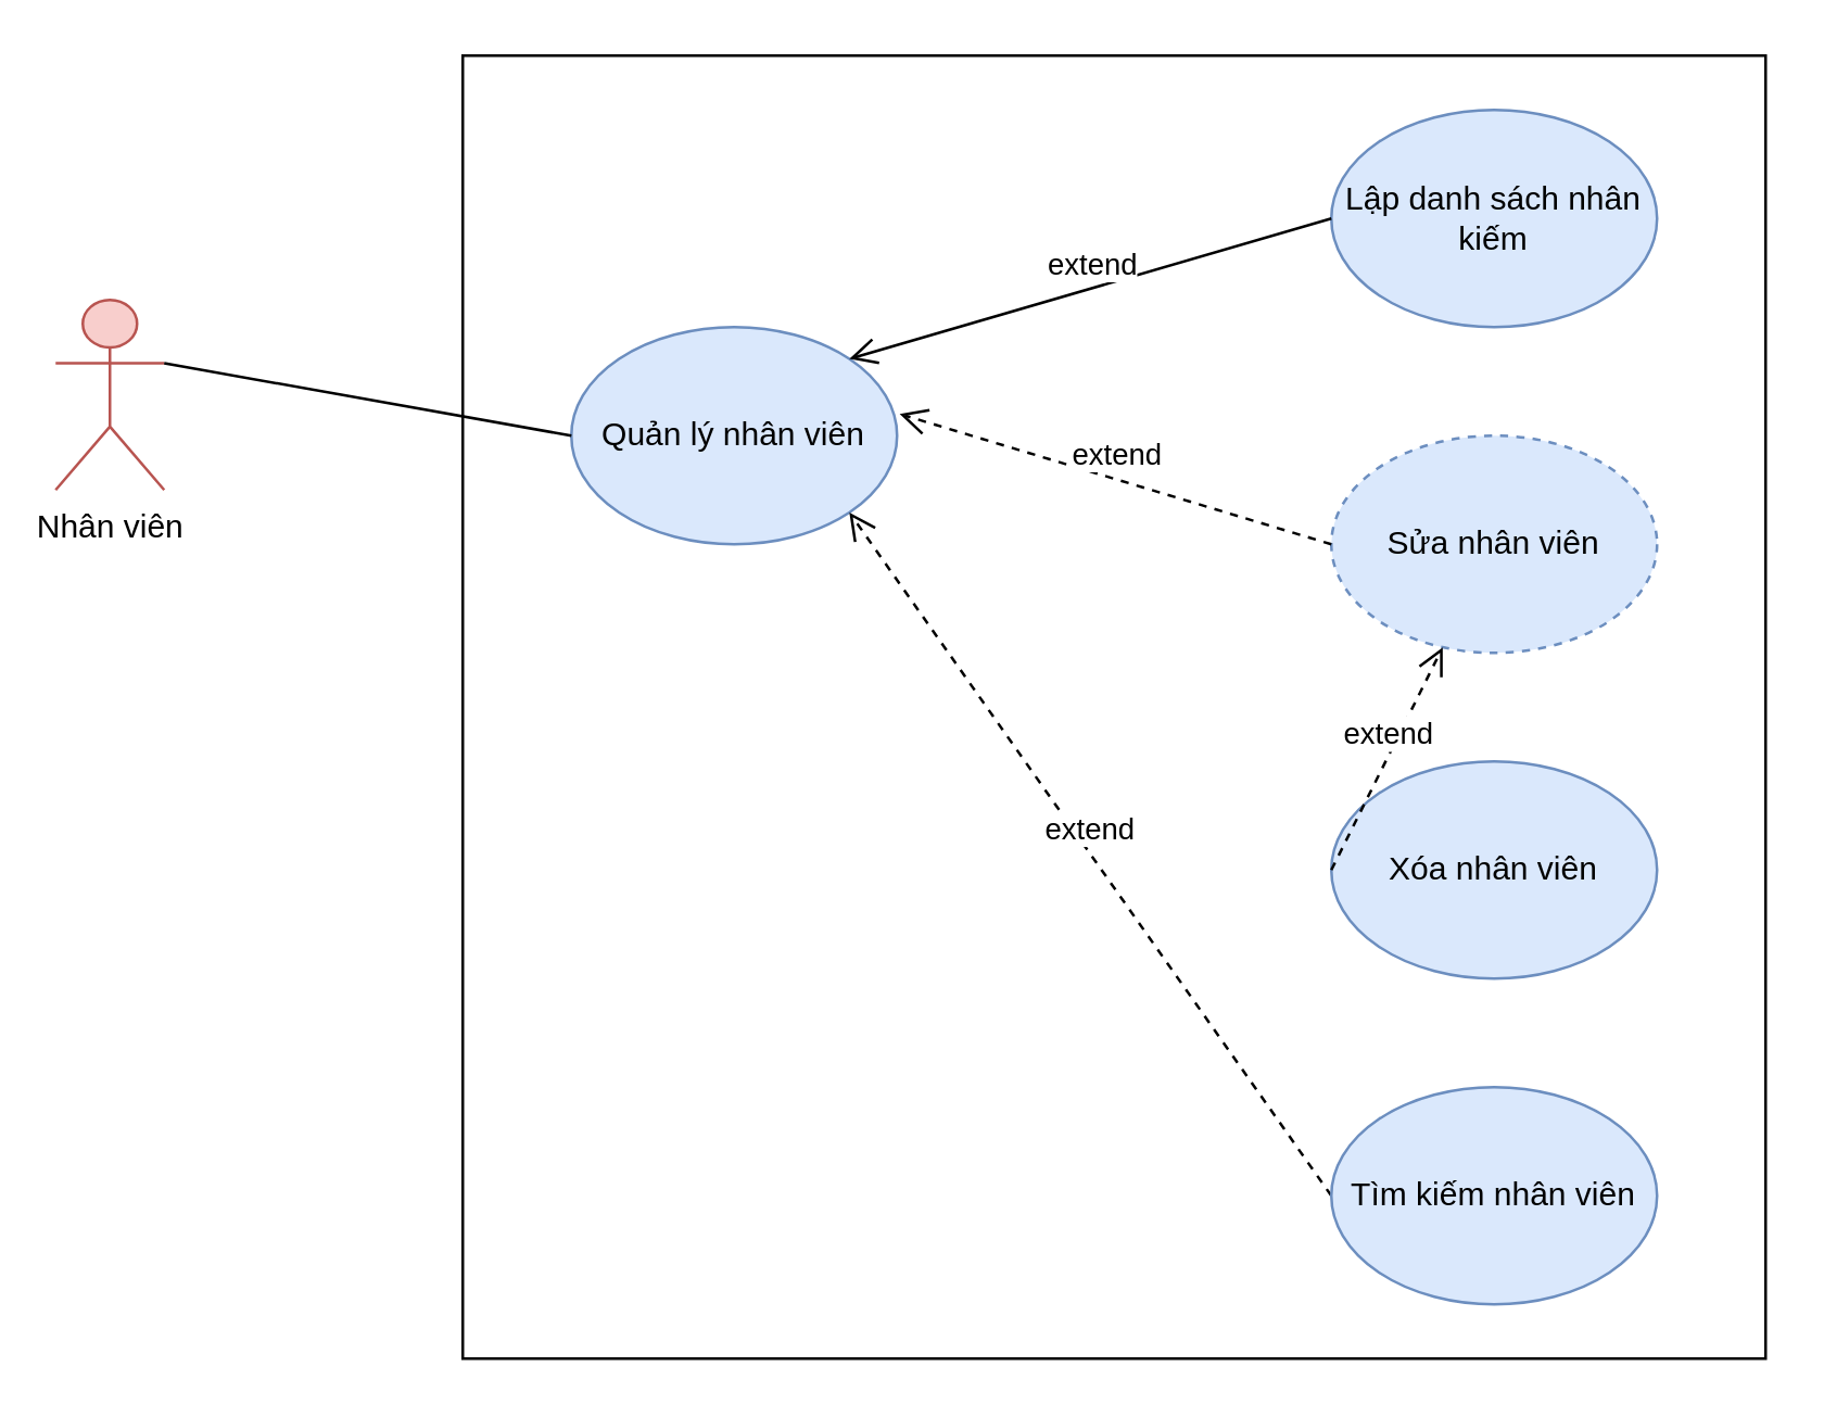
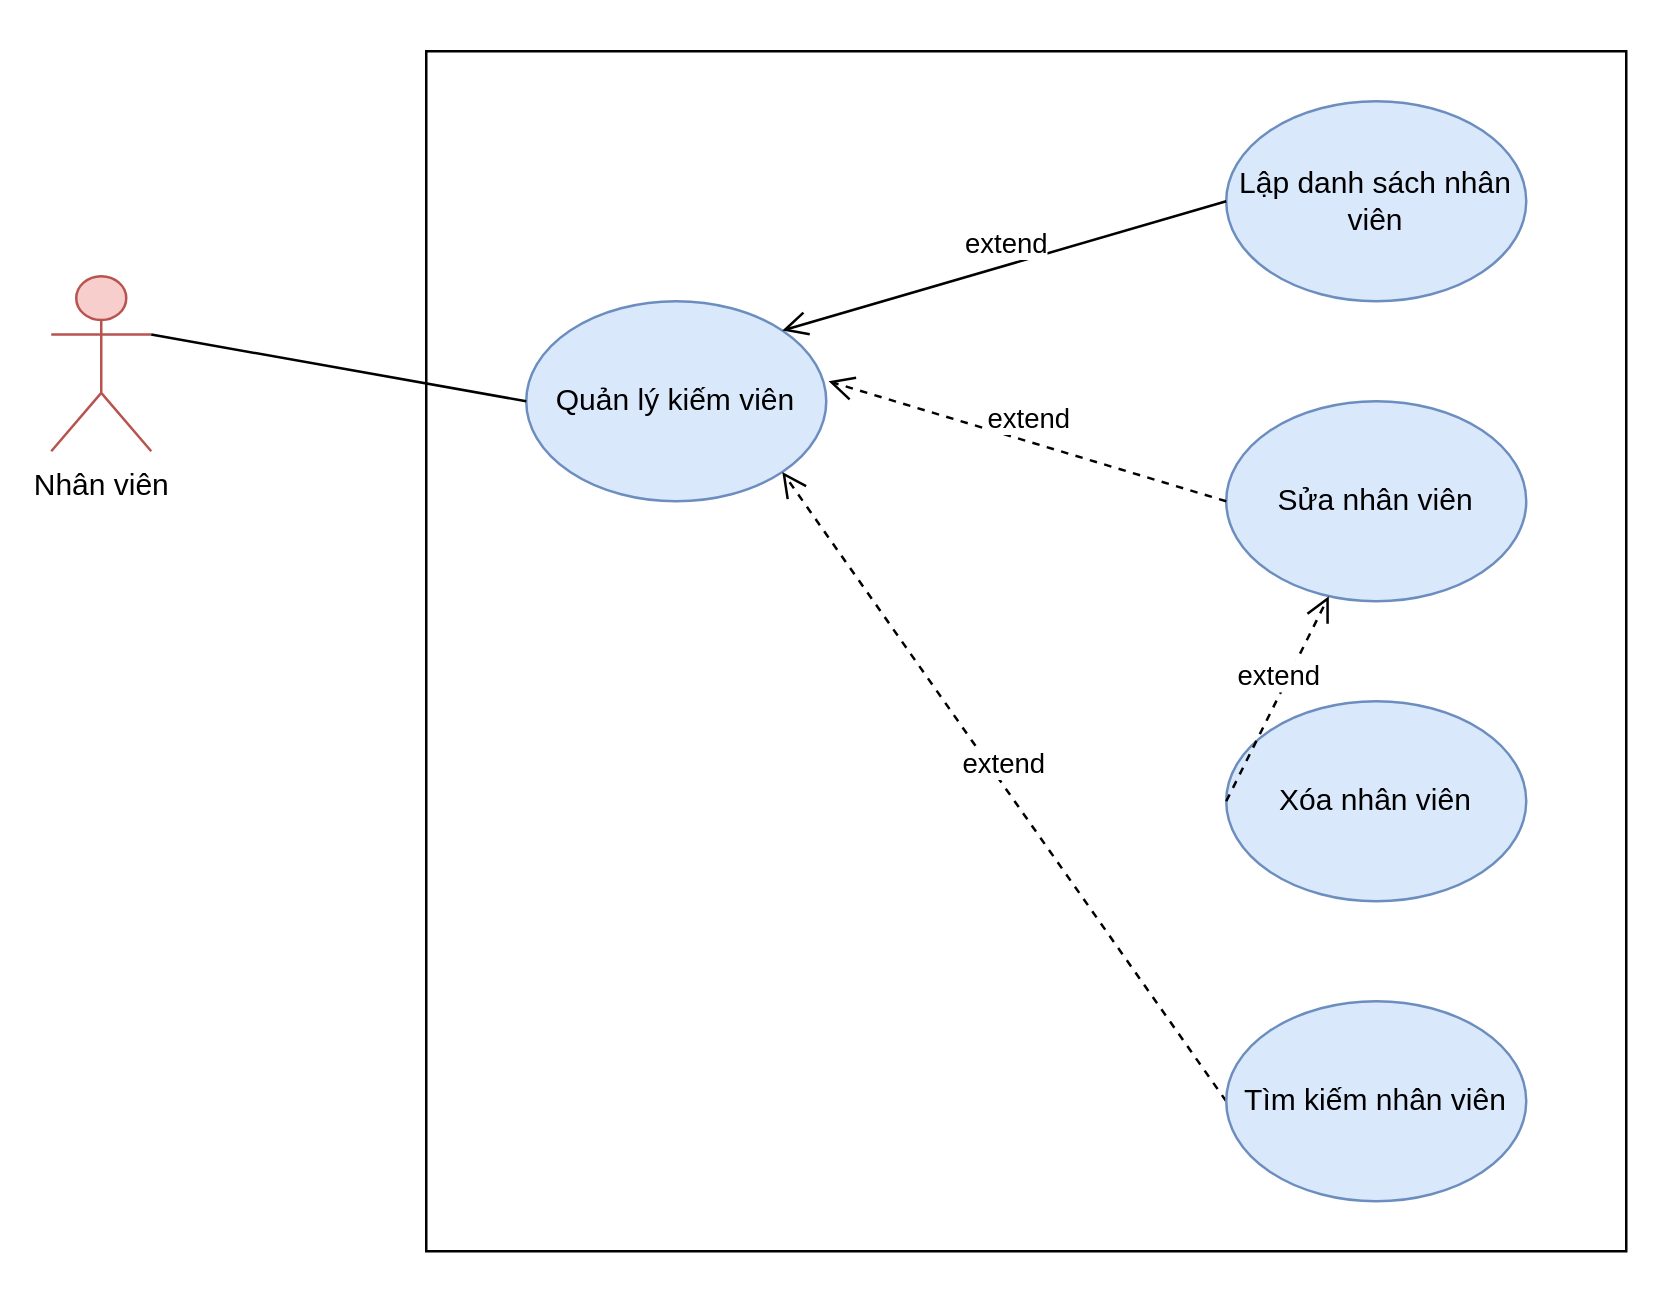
- <mxCell id="5" value="Lập danh sách nhân kiếm" style="ellipse;whiteSpace=wrap;html=1;fillColor=#dae8fc;strokeColor=#6c8ebf;" parent="1" vertex="1"><mxGeometry x="490" y="40" width="120" height="80" as="geometry" /></mxCell>
+ <mxCell id="5" value="Lập danh sách nhân viên" style="ellipse;whiteSpace=wrap;html=1;fillColor=#dae8fc;strokeColor=#6c8ebf;" parent="1" vertex="1"><mxGeometry x="490" y="40" width="120" height="80" as="geometry" /></mxCell>
- <mxCell id="4" value="Quản lý nhân viên" style="ellipse;whiteSpace=wrap;html=1;fillColor=#dae8fc;strokeColor=#6c8ebf;" parent="1" vertex="1"><mxGeometry x="210" y="120" width="120" height="80" as="geometry" /></mxCell>
+ <mxCell id="4" value="Quản lý kiếm viên" style="ellipse;whiteSpace=wrap;html=1;fillColor=#dae8fc;strokeColor=#6c8ebf;" parent="1" vertex="1"><mxGeometry x="210" y="120" width="120" height="80" as="geometry" /></mxCell>
- <mxCell id="7" value="Sửa nhân viên" style="ellipse;whiteSpace=wrap;html=1;fillColor=#dae8fc;strokeColor=#6c8ebf;dashed=1;" parent="1" vertex="1"><mxGeometry x="490" y="160" width="120" height="80" as="geometry" /></mxCell>
+ <mxCell id="7" value="Sửa nhân viên" style="ellipse;whiteSpace=wrap;html=1;fillColor=#dae8fc;strokeColor=#6c8ebf;" parent="1" vertex="1"><mxGeometry x="490" y="160" width="120" height="80" as="geometry" /></mxCell>
